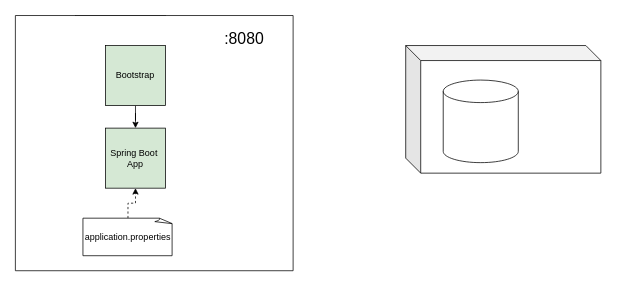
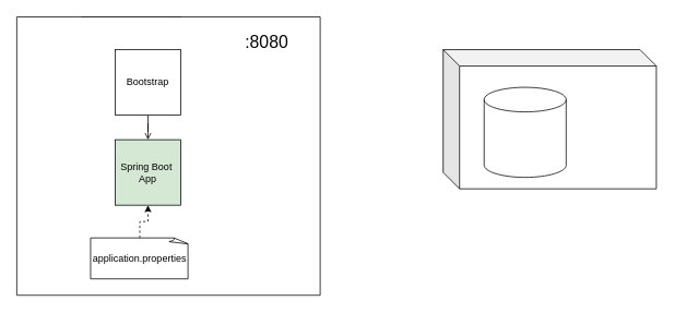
- <mxCell id="6" value="Bootstrap" style="whiteSpace=wrap;html=1;aspect=fixed;fillColor=#d5e8d4;" vertex="1" parent="1"><mxGeometry x="140" y="60" width="80" height="80" as="geometry" /></mxCell>
+ <mxCell id="6" value="Bootstrap" style="whiteSpace=wrap;html=1;aspect=fixed;" vertex="1" parent="1"><mxGeometry x="140" y="60" width="80" height="80" as="geometry" /></mxCell>
- <mxCell id="5" value="" style="edgeStyle=orthogonalEdgeStyle;rounded=0;orthogonalLoop=1;jettySize=auto;html=1;" edge="1" parent="1" source="6" target="4"><mxGeometry relative="1" as="geometry" /></mxCell>
+ <mxCell id="5" value="" style="edgeStyle=orthogonalEdgeStyle;rounded=0;orthogonalLoop=1;jettySize=auto;html=1;endArrow=open;" edge="1" parent="1" source="6" target="4"><mxGeometry relative="1" as="geometry" /></mxCell>
